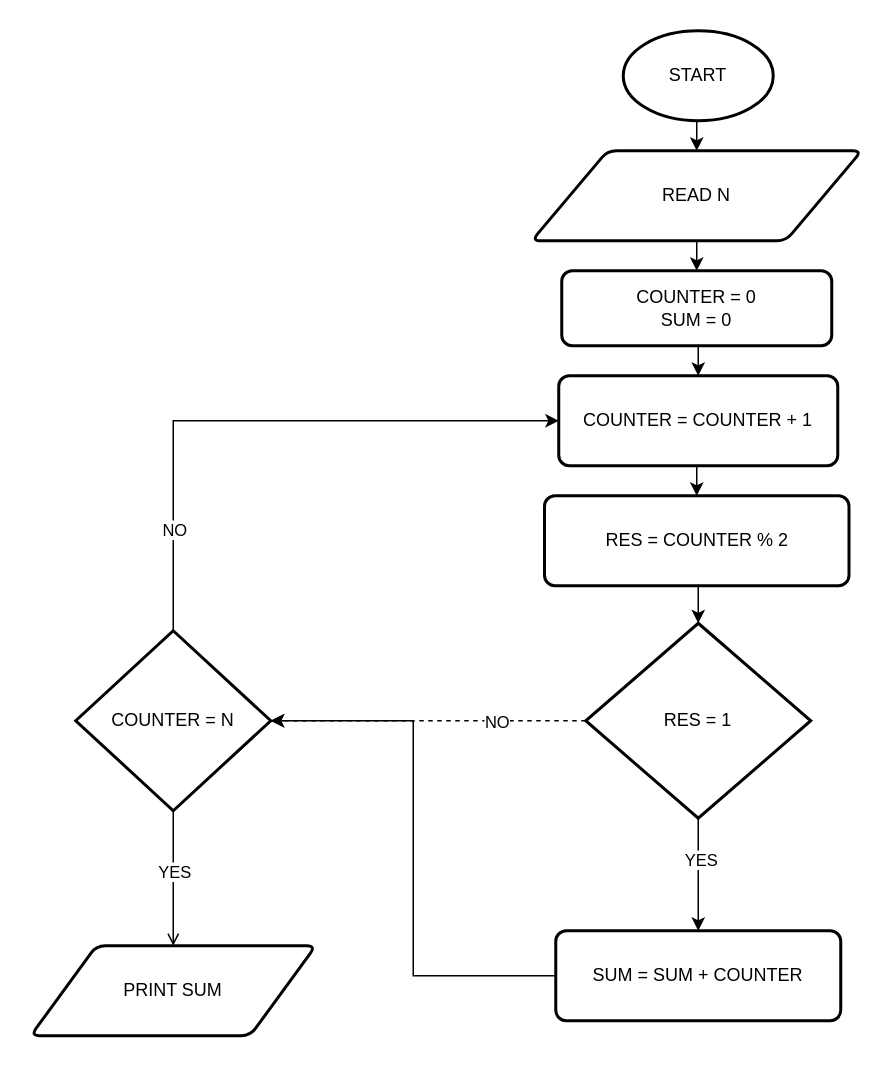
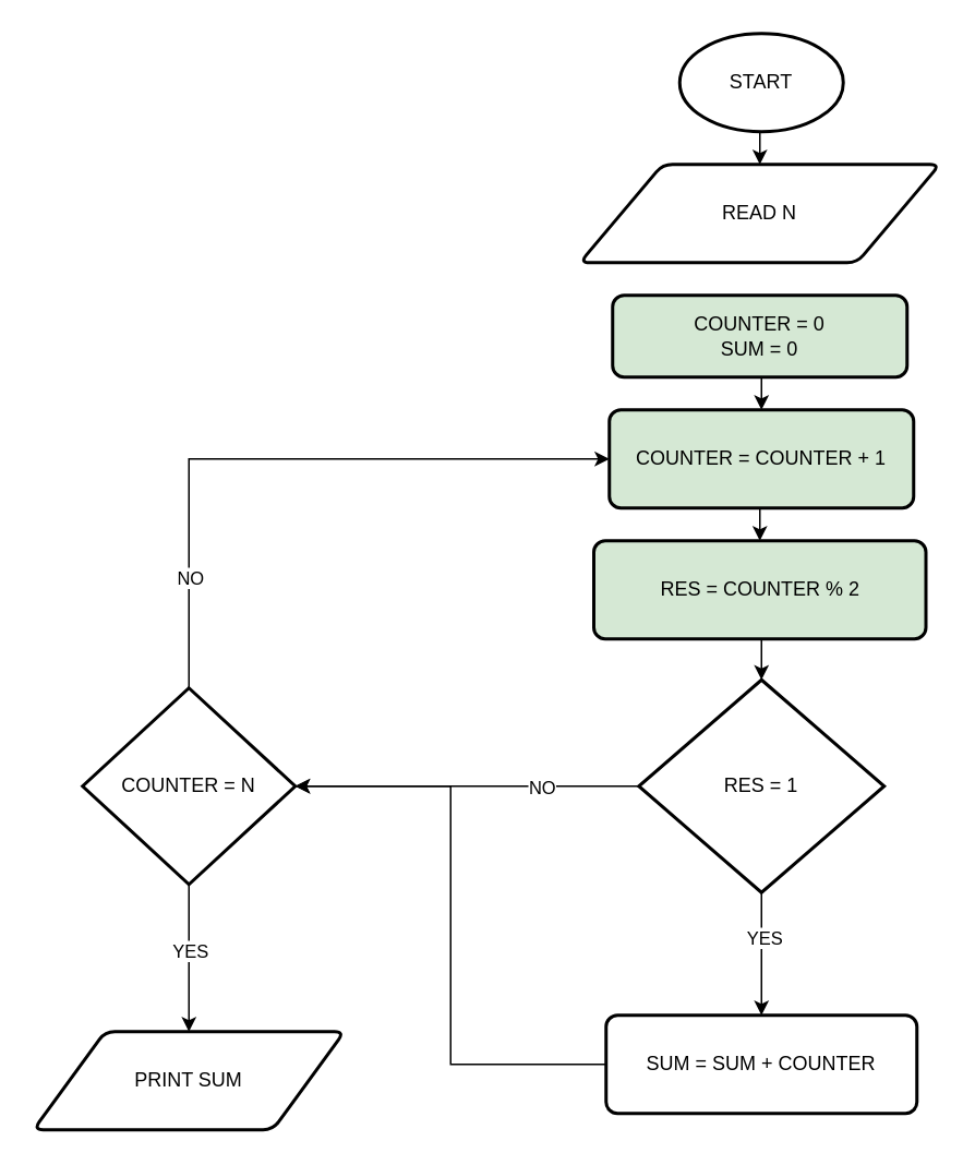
- <mxCell id="4" style="edgeStyle=orthogonalEdgeStyle;rounded=0;orthogonalLoop=1;jettySize=auto;html=1;exitX=0.5;exitY=1;exitDx=0;exitDy=0;entryX=0.5;entryY=0;entryDx=0;entryDy=0;" edge="1" parent="1" source="5" target="7"><mxGeometry relative="1" as="geometry" /></mxCell>
- <mxCell id="7" value="COUNTER = 0&lt;div&gt;SUM = 0&lt;/div&gt;" style="rounded=1;whiteSpace=wrap;html=1;absoluteArcSize=1;arcSize=14;strokeWidth=2;" vertex="1" parent="1"><mxGeometry x="374" y="180" width="180" height="50" as="geometry" /></mxCell>
+ <mxCell id="7" value="COUNTER = 0&lt;div&gt;SUM = 0&lt;/div&gt;" style="rounded=1;whiteSpace=wrap;html=1;absoluteArcSize=1;arcSize=14;strokeWidth=2;fillColor=#d5e8d4;" vertex="1" parent="1"><mxGeometry x="374" y="180" width="180" height="50" as="geometry" /></mxCell>
- <mxCell id="9" value="COUNTER = COUNTER + 1" style="rounded=1;whiteSpace=wrap;html=1;absoluteArcSize=1;arcSize=14;strokeWidth=2;" vertex="1" parent="1"><mxGeometry x="372" y="250" width="186" height="60" as="geometry" /></mxCell>
+ <mxCell id="9" value="COUNTER = COUNTER + 1" style="rounded=1;whiteSpace=wrap;html=1;absoluteArcSize=1;arcSize=14;strokeWidth=2;fillColor=#d5e8d4;" vertex="1" parent="1"><mxGeometry x="372" y="250" width="186" height="60" as="geometry" /></mxCell>
- <mxCell id="10" value="RES = COUNTER % 2" style="rounded=1;whiteSpace=wrap;html=1;absoluteArcSize=1;arcSize=14;strokeWidth=2;" vertex="1" parent="1"><mxGeometry x="362.5" y="330" width="203" height="60" as="geometry" /></mxCell>
+ <mxCell id="10" value="RES = COUNTER % 2" style="rounded=1;whiteSpace=wrap;html=1;absoluteArcSize=1;arcSize=14;strokeWidth=2;fillColor=#d5e8d4;" vertex="1" parent="1"><mxGeometry x="362.5" y="330" width="203" height="60" as="geometry" /></mxCell>
- <mxCell id="23" style="edgeStyle=orthogonalEdgeStyle;rounded=0;orthogonalLoop=1;jettySize=auto;html=1;exitX=0;exitY=0.5;exitDx=0;exitDy=0;exitPerimeter=0;entryX=1;entryY=0.5;entryDx=0;entryDy=0;entryPerimeter=0;dashed=1;" edge="1" parent="1" source="13" target="19"><mxGeometry relative="1" as="geometry" /></mxCell>
+ <mxCell id="23" style="edgeStyle=orthogonalEdgeStyle;rounded=0;orthogonalLoop=1;jettySize=auto;html=1;exitX=0;exitY=0.5;exitDx=0;exitDy=0;exitPerimeter=0;entryX=1;entryY=0.5;entryDx=0;entryDy=0;entryPerimeter=0;" edge="1" parent="1" source="13" target="19"><mxGeometry relative="1" as="geometry" /></mxCell>
- <mxCell id="17" style="edgeStyle=orthogonalEdgeStyle;rounded=0;orthogonalLoop=1;jettySize=auto;html=1;exitX=0.5;exitY=1;exitDx=0;exitDy=0;exitPerimeter=0;entryX=0.5;entryY=0;entryDx=0;entryDy=0;endArrow=open;" edge="1" parent="1" source="19" target="20"><mxGeometry relative="1" as="geometry" /></mxCell>
+ <mxCell id="17" style="edgeStyle=orthogonalEdgeStyle;rounded=0;orthogonalLoop=1;jettySize=auto;html=1;exitX=0.5;exitY=1;exitDx=0;exitDy=0;exitPerimeter=0;entryX=0.5;entryY=0;entryDx=0;entryDy=0;" edge="1" parent="1" source="19" target="20"><mxGeometry relative="1" as="geometry" /></mxCell>
